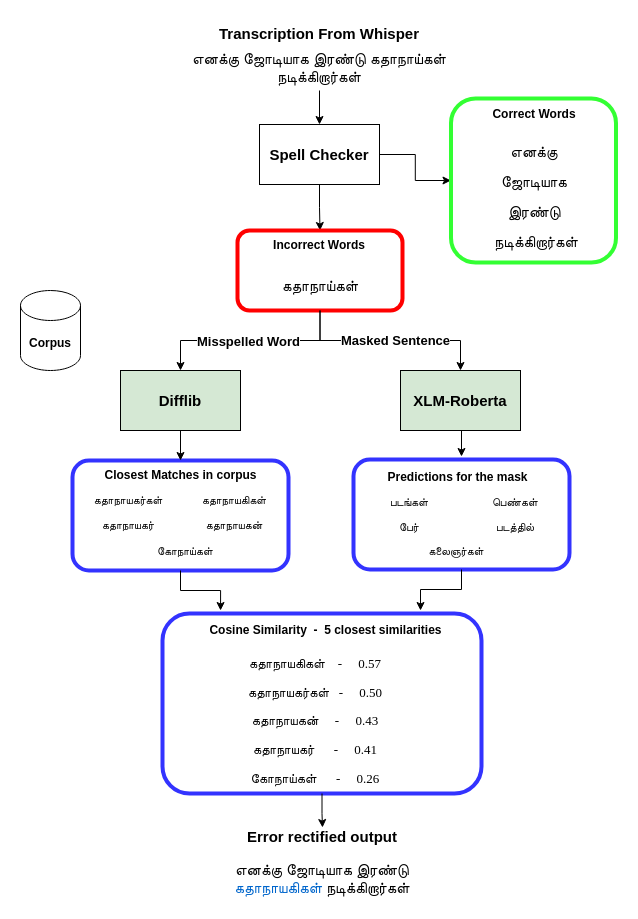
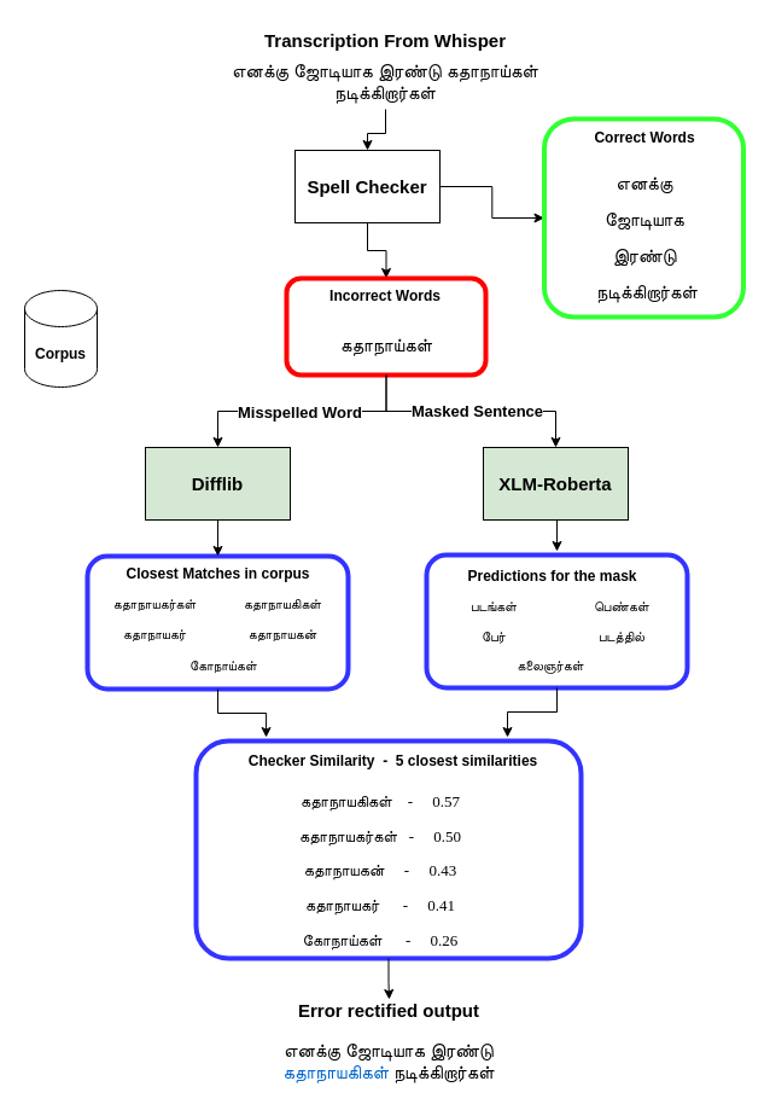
- <mxCell id="7" value="&lt;font style=&quot;font-size: 15px;&quot;&gt;&lt;b&gt;Spell Checker&lt;/b&gt;&lt;/font&gt;" style="rounded=0;whiteSpace=wrap;html=1;" vertex="1" parent="1"><mxGeometry x="259" y="124" width="120" height="60" as="geometry" /></mxCell>
+ <mxCell id="7" value="&lt;font style=&quot;font-size: 15px;&quot;&gt;&lt;b&gt;Spell Checker&lt;/b&gt;&lt;/font&gt;" style="rounded=0;whiteSpace=wrap;html=1;" vertex="1" parent="1"><mxGeometry x="244" y="124" width="120" height="60" as="geometry" /></mxCell>
- <mxCell id="8" value="&lt;b&gt;Corpus&lt;/b&gt;" style="shape=cylinder3;whiteSpace=wrap;html=1;boundedLbl=1;backgroundOutline=1;size=15;" vertex="1" parent="1"><mxGeometry x="20" y="290" width="60" height="80" as="geometry" /></mxCell>
+ <mxCell id="8" value="&lt;b&gt;Corpus&lt;/b&gt;" style="shape=cylinder3;whiteSpace=wrap;html=1;boundedLbl=1;backgroundOutline=1;size=15;" vertex="1" parent="1"><mxGeometry x="20" y="240" width="60" height="80" as="geometry" /></mxCell>
- <mxCell id="44" value="&lt;b&gt;Cosine Similarity&amp;nbsp; -&amp;nbsp;&amp;nbsp;&lt;/b&gt;&lt;b style=&quot;background-color: initial;&quot;&gt;5 closest similarities&lt;/b&gt;" style="text;html=1;align=center;verticalAlign=middle;whiteSpace=wrap;rounded=0;" vertex="1" parent="42"><mxGeometry x="28.699" y="-8" width="279.301" height="49.089" as="geometry" /></mxCell>
+ <mxCell id="44" value="&lt;b&gt;Checker Similarity&amp;nbsp; -&amp;nbsp;&amp;nbsp;&lt;/b&gt;&lt;b style=&quot;background-color: initial;&quot;&gt;5 closest similarities&lt;/b&gt;" style="text;html=1;align=center;verticalAlign=middle;whiteSpace=wrap;rounded=0;" vertex="1" parent="42"><mxGeometry x="28.699" y="-8" width="279.301" height="49.089" as="geometry" /></mxCell>
